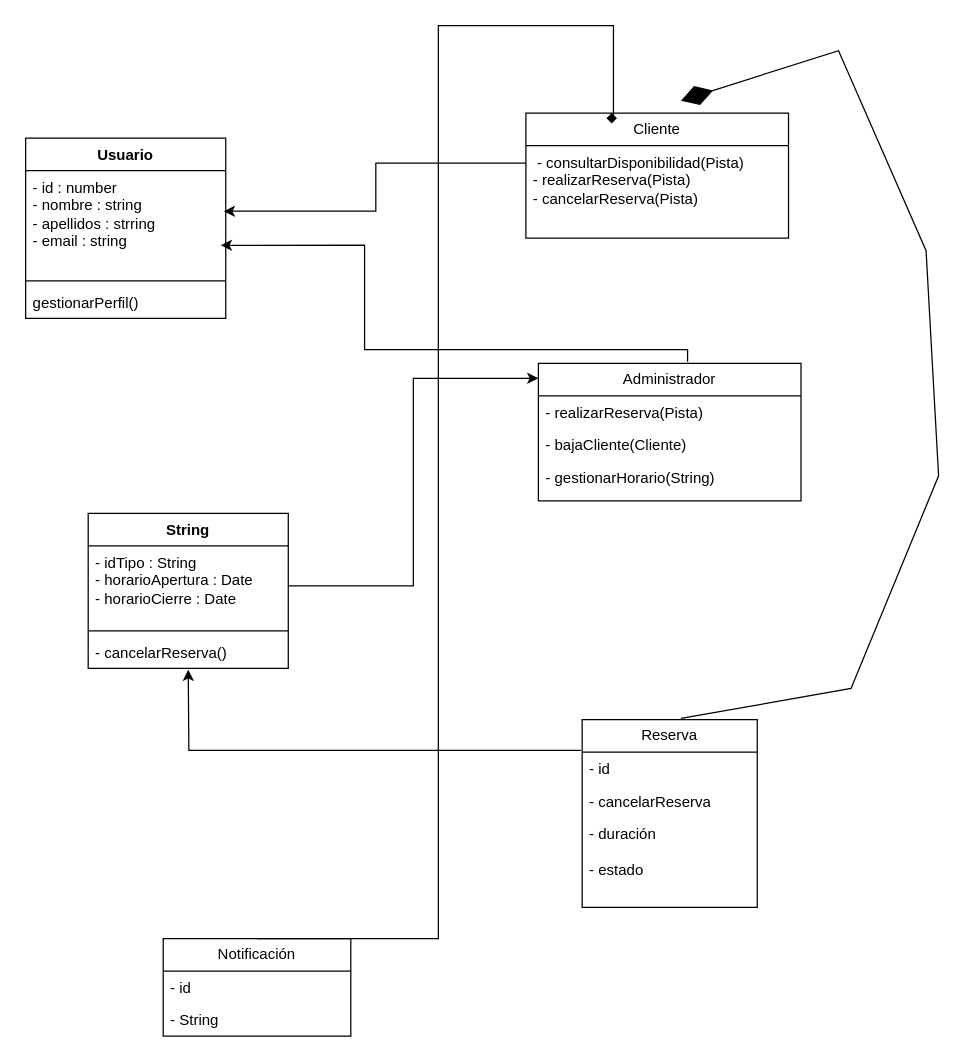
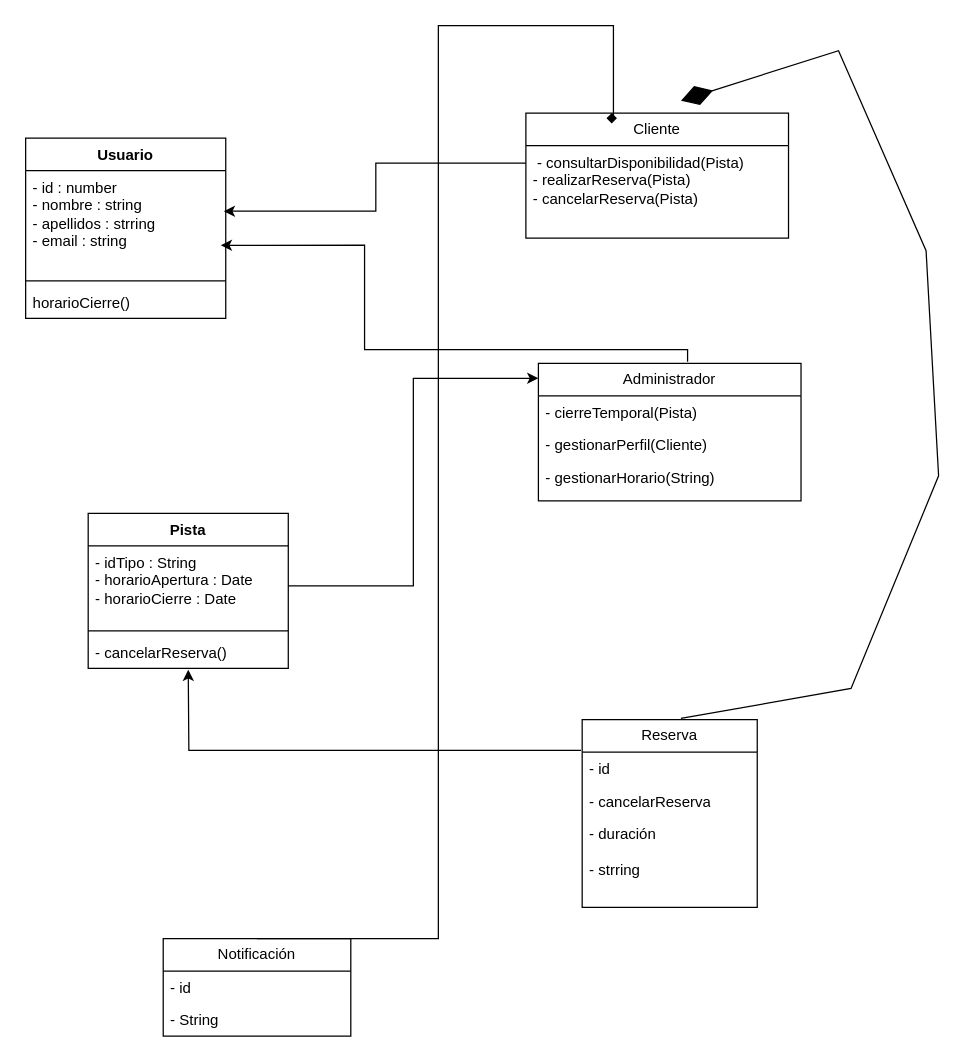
- <mxCell id="5" value="gestionarPerfil()" style="text;strokeColor=none;fillColor=none;align=left;verticalAlign=top;spacingLeft=4;spacingRight=4;overflow=hidden;rotatable=0;points=[[0,0.5],[1,0.5]];portConstraint=eastwest;whiteSpace=wrap;html=1;" vertex="1" parent="2"><mxGeometry y="118" width="160" height="26" as="geometry" /></mxCell>
+ <mxCell id="5" value="horarioCierre()" style="text;strokeColor=none;fillColor=none;align=left;verticalAlign=top;spacingLeft=4;spacingRight=4;overflow=hidden;rotatable=0;points=[[0,0.5],[1,0.5]];portConstraint=eastwest;whiteSpace=wrap;html=1;" vertex="1" parent="2"><mxGeometry y="118" width="160" height="26" as="geometry" /></mxCell>
- <mxCell id="10" value="- realizarReserva(Pista)" style="text;strokeColor=none;fillColor=none;align=left;verticalAlign=top;spacingLeft=4;spacingRight=4;overflow=hidden;rotatable=0;points=[[0,0.5],[1,0.5]];portConstraint=eastwest;whiteSpace=wrap;html=1;" vertex="1" parent="9"><mxGeometry y="26" width="210" height="26" as="geometry" /></mxCell>
+ <mxCell id="10" value="- cierreTemporal(Pista)" style="text;strokeColor=none;fillColor=none;align=left;verticalAlign=top;spacingLeft=4;spacingRight=4;overflow=hidden;rotatable=0;points=[[0,0.5],[1,0.5]];portConstraint=eastwest;whiteSpace=wrap;html=1;" vertex="1" parent="9"><mxGeometry y="26" width="210" height="26" as="geometry" /></mxCell>
- <mxCell id="11" value="- bajaCliente(Cliente)" style="text;strokeColor=none;fillColor=none;align=left;verticalAlign=top;spacingLeft=4;spacingRight=4;overflow=hidden;rotatable=0;points=[[0,0.5],[1,0.5]];portConstraint=eastwest;whiteSpace=wrap;html=1;" vertex="1" parent="9"><mxGeometry y="52" width="210" height="26" as="geometry" /></mxCell>
+ <mxCell id="11" value="- gestionarPerfil(Cliente)" style="text;strokeColor=none;fillColor=none;align=left;verticalAlign=top;spacingLeft=4;spacingRight=4;overflow=hidden;rotatable=0;points=[[0,0.5],[1,0.5]];portConstraint=eastwest;whiteSpace=wrap;html=1;" vertex="1" parent="9"><mxGeometry y="52" width="210" height="26" as="geometry" /></mxCell>
- <mxCell id="13" value="String" style="swimlane;fontStyle=1;align=center;verticalAlign=top;childLayout=stackLayout;horizontal=1;startSize=26;horizontalStack=0;resizeParent=1;resizeParentMax=0;resizeLast=0;collapsible=1;marginBottom=0;whiteSpace=wrap;html=1;" vertex="1" parent="1"><mxGeometry x="70" y="410" width="160" height="124" as="geometry" /></mxCell>
+ <mxCell id="13" value="Pista" style="swimlane;fontStyle=1;align=center;verticalAlign=top;childLayout=stackLayout;horizontal=1;startSize=26;horizontalStack=0;resizeParent=1;resizeParentMax=0;resizeLast=0;collapsible=1;marginBottom=0;whiteSpace=wrap;html=1;" vertex="1" parent="1"><mxGeometry x="70" y="410" width="160" height="124" as="geometry" /></mxCell>
- <mxCell id="20" value="- duración&lt;div&gt;&lt;br&gt;&lt;/div&gt;&lt;div&gt;- estado&lt;/div&gt;" style="text;strokeColor=none;fillColor=none;align=left;verticalAlign=top;spacingLeft=4;spacingRight=4;overflow=hidden;rotatable=0;points=[[0,0.5],[1,0.5]];portConstraint=eastwest;whiteSpace=wrap;html=1;" vertex="1" parent="17"><mxGeometry y="78" width="140" height="72" as="geometry" /></mxCell>
+ <mxCell id="20" value="- duración&lt;div&gt;&lt;br&gt;&lt;/div&gt;&lt;div&gt;- strring&lt;/div&gt;" style="text;strokeColor=none;fillColor=none;align=left;verticalAlign=top;spacingLeft=4;spacingRight=4;overflow=hidden;rotatable=0;points=[[0,0.5],[1,0.5]];portConstraint=eastwest;whiteSpace=wrap;html=1;" vertex="1" parent="17"><mxGeometry y="78" width="140" height="72" as="geometry" /></mxCell>
